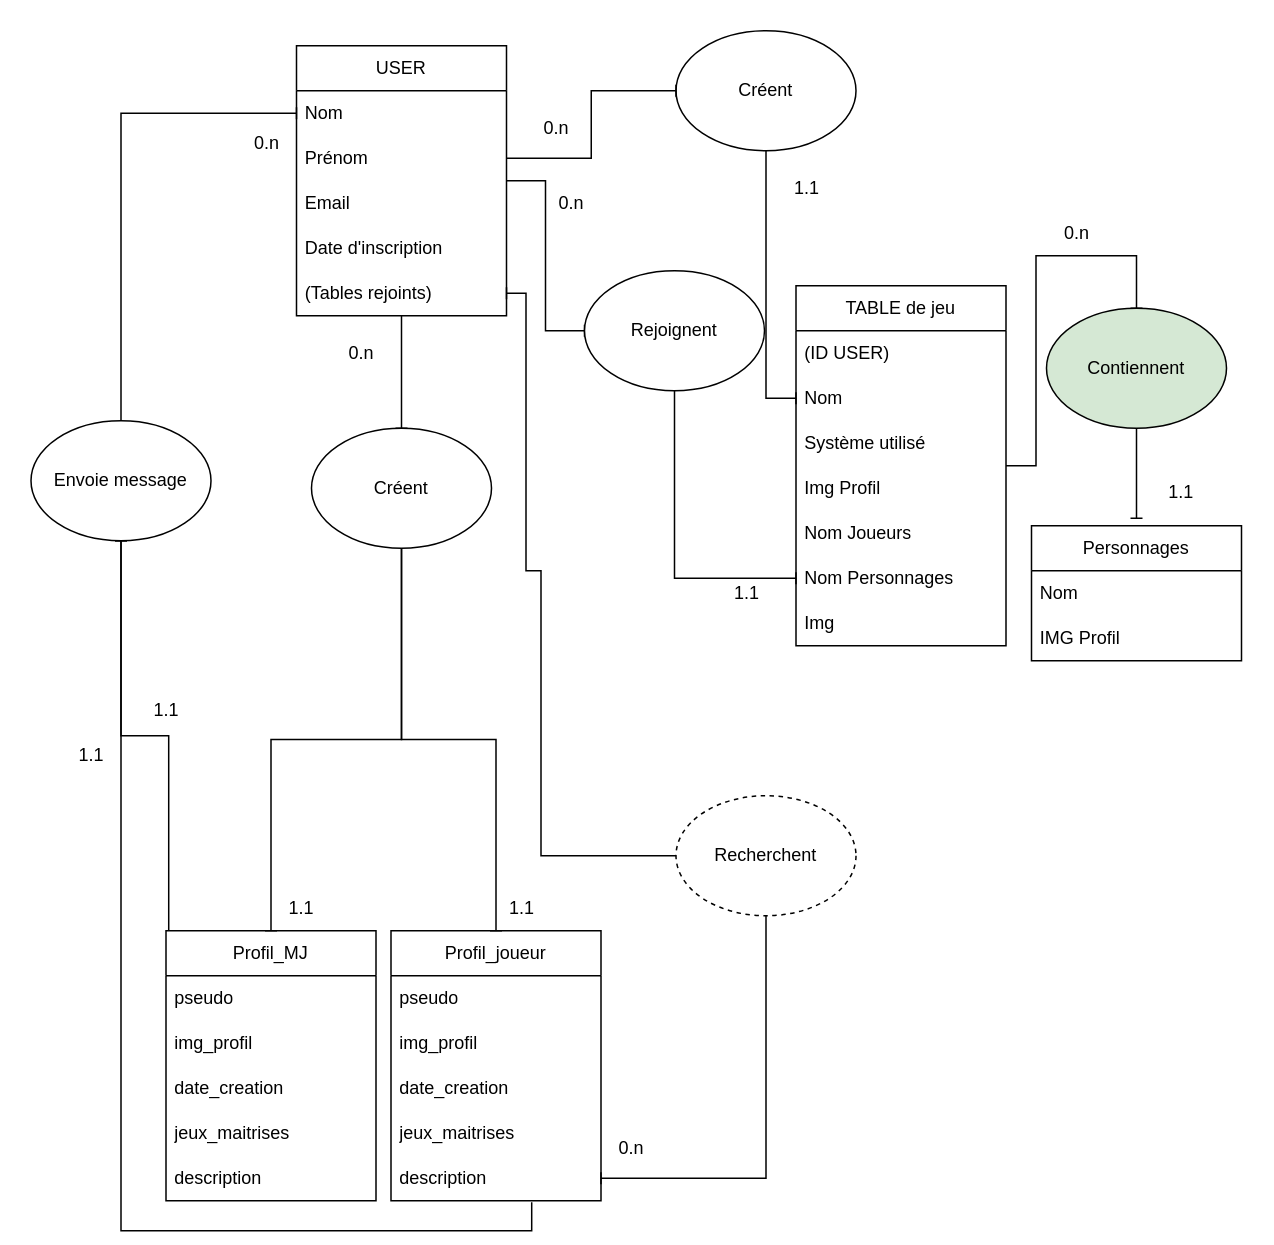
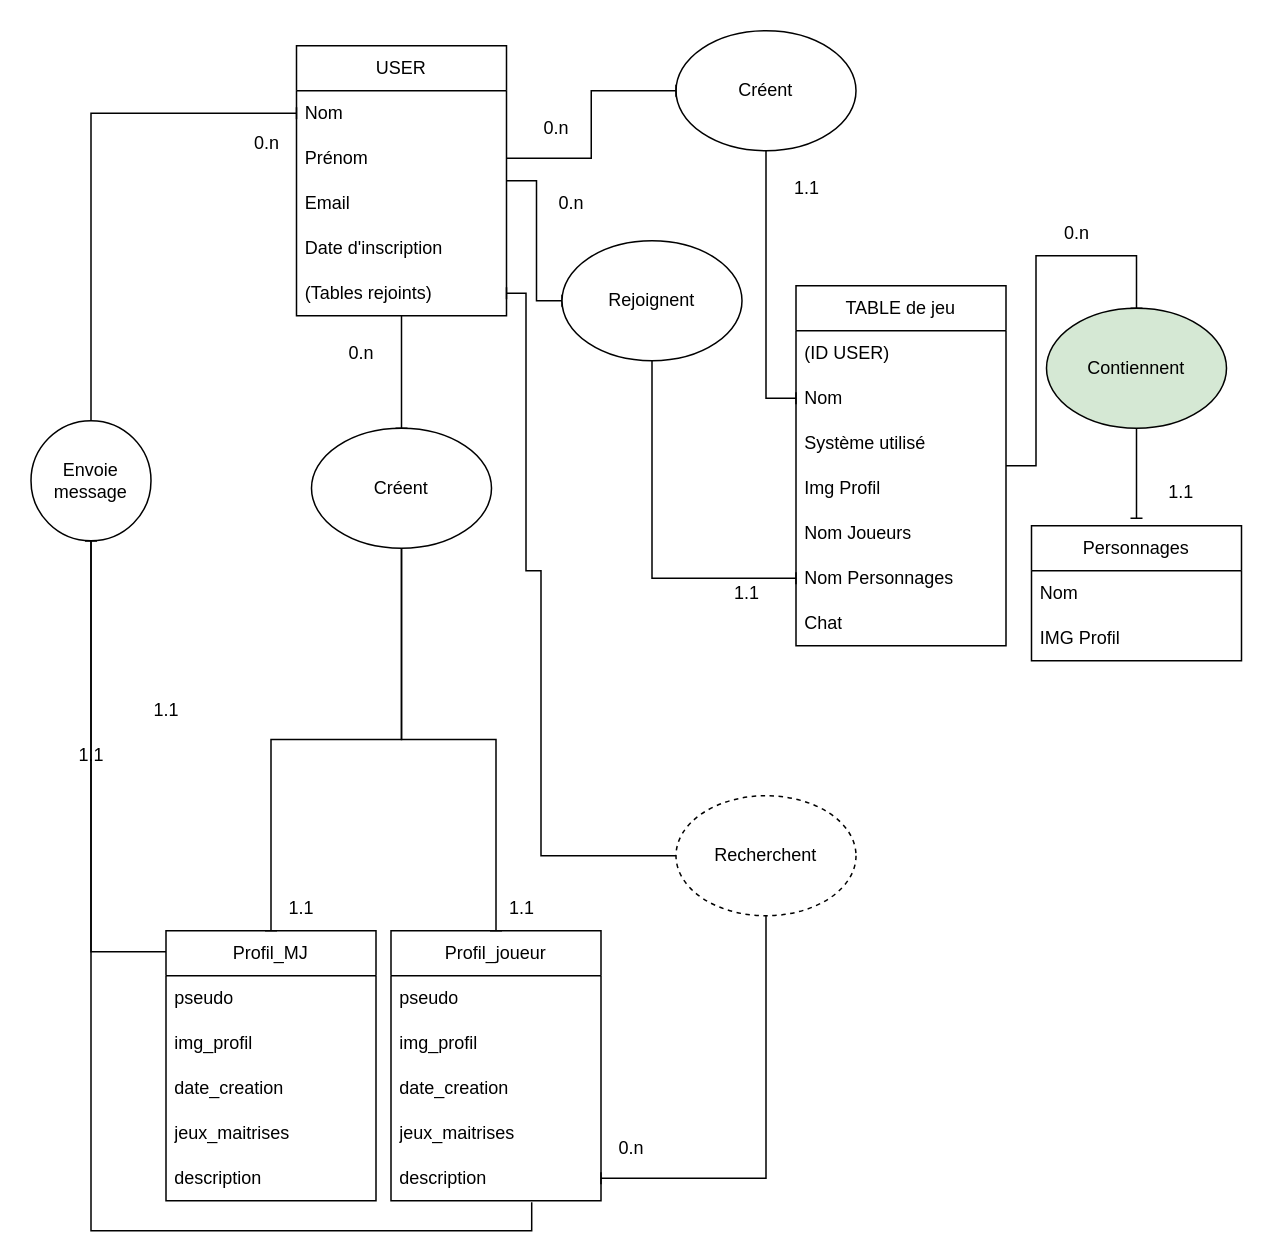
- <mxCell id="27" value="Rejoignent" style="ellipse;whiteSpace=wrap;html=1;" parent="1" vertex="1"><mxGeometry x="389" y="180" width="120" height="80" as="geometry" /></mxCell>
+ <mxCell id="27" value="Rejoignent" style="ellipse;whiteSpace=wrap;html=1;" parent="1" vertex="1"><mxGeometry x="374" y="160" width="120" height="80" as="geometry" /></mxCell>
- <mxCell id="60" value="Envoie message" style="ellipse;whiteSpace=wrap;html=1;" vertex="1" parent="1"><mxGeometry x="20" y="280" width="120" height="80" as="geometry" /></mxCell>
+ <mxCell id="60" value="Envoie message" style="ellipse;whiteSpace=wrap;html=1;" vertex="1" parent="1"><mxGeometry x="20" y="280" width="80" height="80" as="geometry" /></mxCell>
- <mxCell id="18" value="Img" style="text;strokeColor=none;fillColor=none;align=left;verticalAlign=middle;spacingLeft=4;spacingRight=4;overflow=hidden;points=[[0,0.5],[1,0.5]];portConstraint=eastwest;rotatable=0;whiteSpace=wrap;html=1;" parent="11" vertex="1"><mxGeometry y="210" width="140" height="30" as="geometry" /></mxCell>
+ <mxCell id="18" value="Chat" style="text;strokeColor=none;fillColor=none;align=left;verticalAlign=middle;spacingLeft=4;spacingRight=4;overflow=hidden;points=[[0,0.5],[1,0.5]];portConstraint=eastwest;rotatable=0;whiteSpace=wrap;html=1;" parent="11" vertex="1"><mxGeometry y="210" width="140" height="30" as="geometry" /></mxCell>
